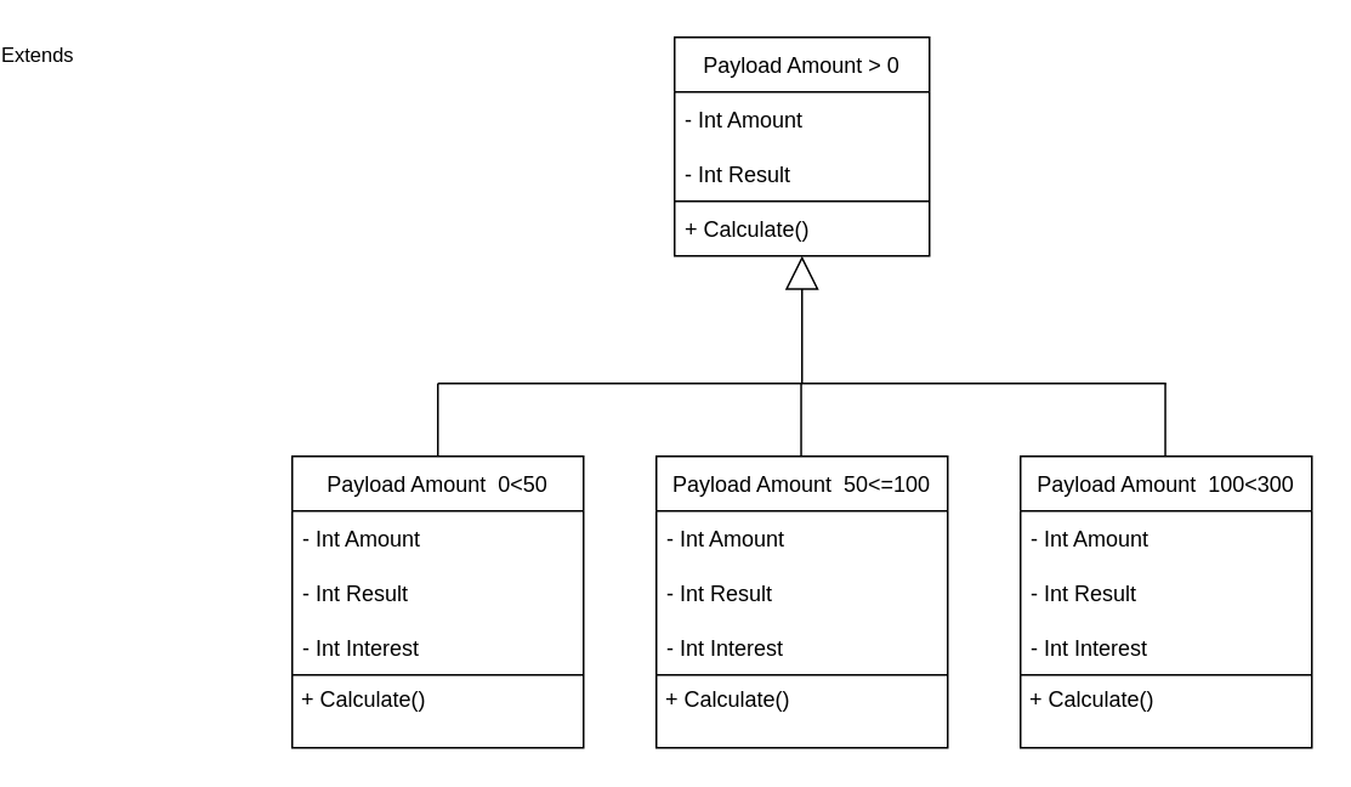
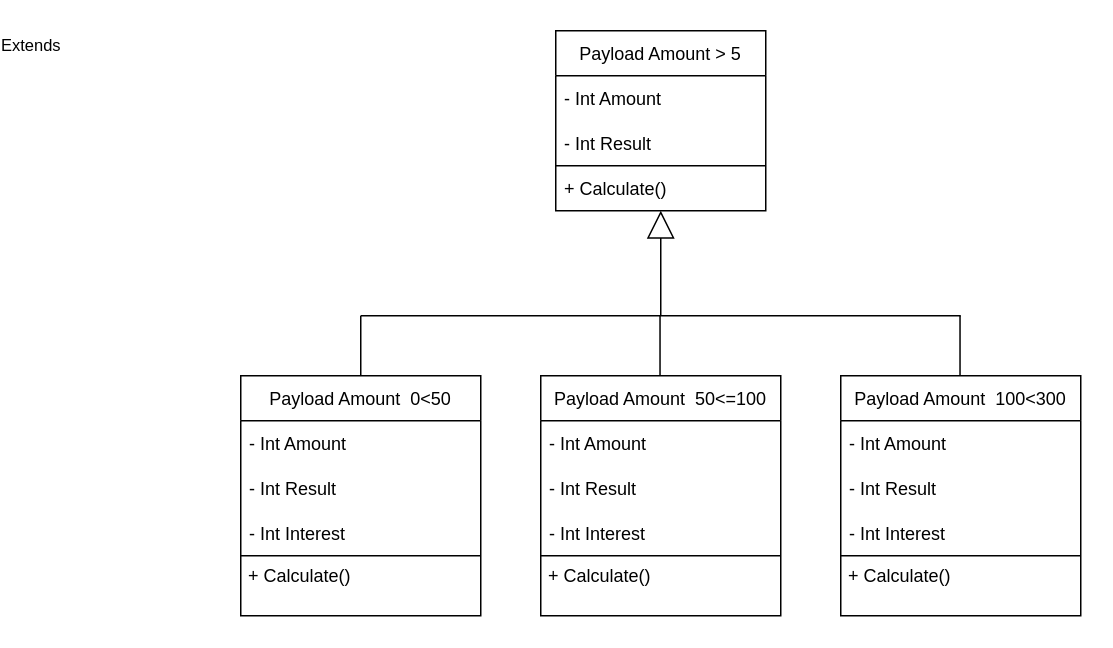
- <mxCell id="2" value="Payload Amount &gt; 0" style="swimlane;fontStyle=0;childLayout=stackLayout;horizontal=1;startSize=30;horizontalStack=0;resizeParent=1;resizeParentMax=0;resizeLast=0;collapsible=1;marginBottom=0;" vertex="1" parent="1"><mxGeometry x="230" y="20" width="140" height="120" as="geometry" /></mxCell>
+ <mxCell id="2" value="Payload Amount &gt; 5" style="swimlane;fontStyle=0;childLayout=stackLayout;horizontal=1;startSize=30;horizontalStack=0;resizeParent=1;resizeParentMax=0;resizeLast=0;collapsible=1;marginBottom=0;" vertex="1" parent="1"><mxGeometry x="230" y="20" width="140" height="120" as="geometry" /></mxCell>
